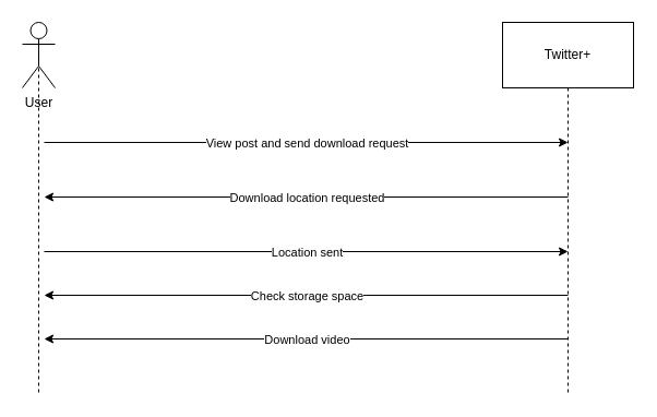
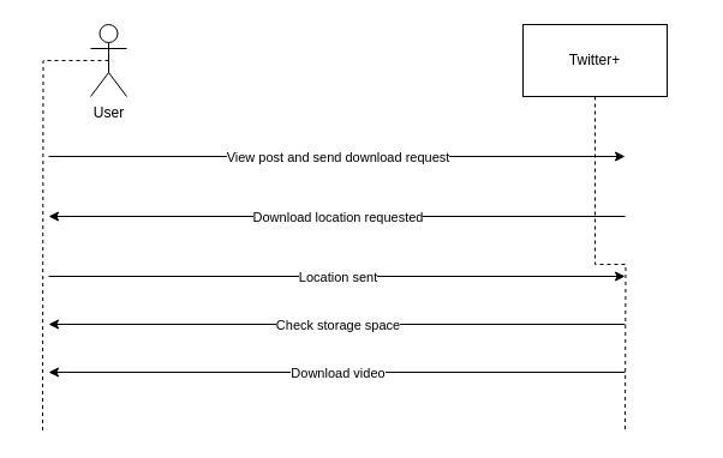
- <mxCell id="3" value="User" style="shape=umlActor;verticalLabelPosition=bottom;verticalAlign=top;html=1;outlineConnect=0;" vertex="1" parent="1"><mxGeometry x="20" y="20" width="30" height="60" as="geometry" /></mxCell>
+ <mxCell id="3" value="User" style="shape=umlActor;verticalLabelPosition=bottom;verticalAlign=top;html=1;outlineConnect=0;" vertex="1" parent="1"><mxGeometry x="75" y="20" width="30" height="60" as="geometry" /></mxCell>
- <mxCell id="5" value="Twitter+" style="rounded=0;whiteSpace=wrap;html=1;" vertex="1" parent="1"><mxGeometry x="460" y="20" width="120" height="60" as="geometry" /></mxCell>
+ <mxCell id="5" value="Twitter+" style="rounded=0;whiteSpace=wrap;html=1;" vertex="1" parent="1"><mxGeometry x="435" y="20" width="120" height="60" as="geometry" /></mxCell>
